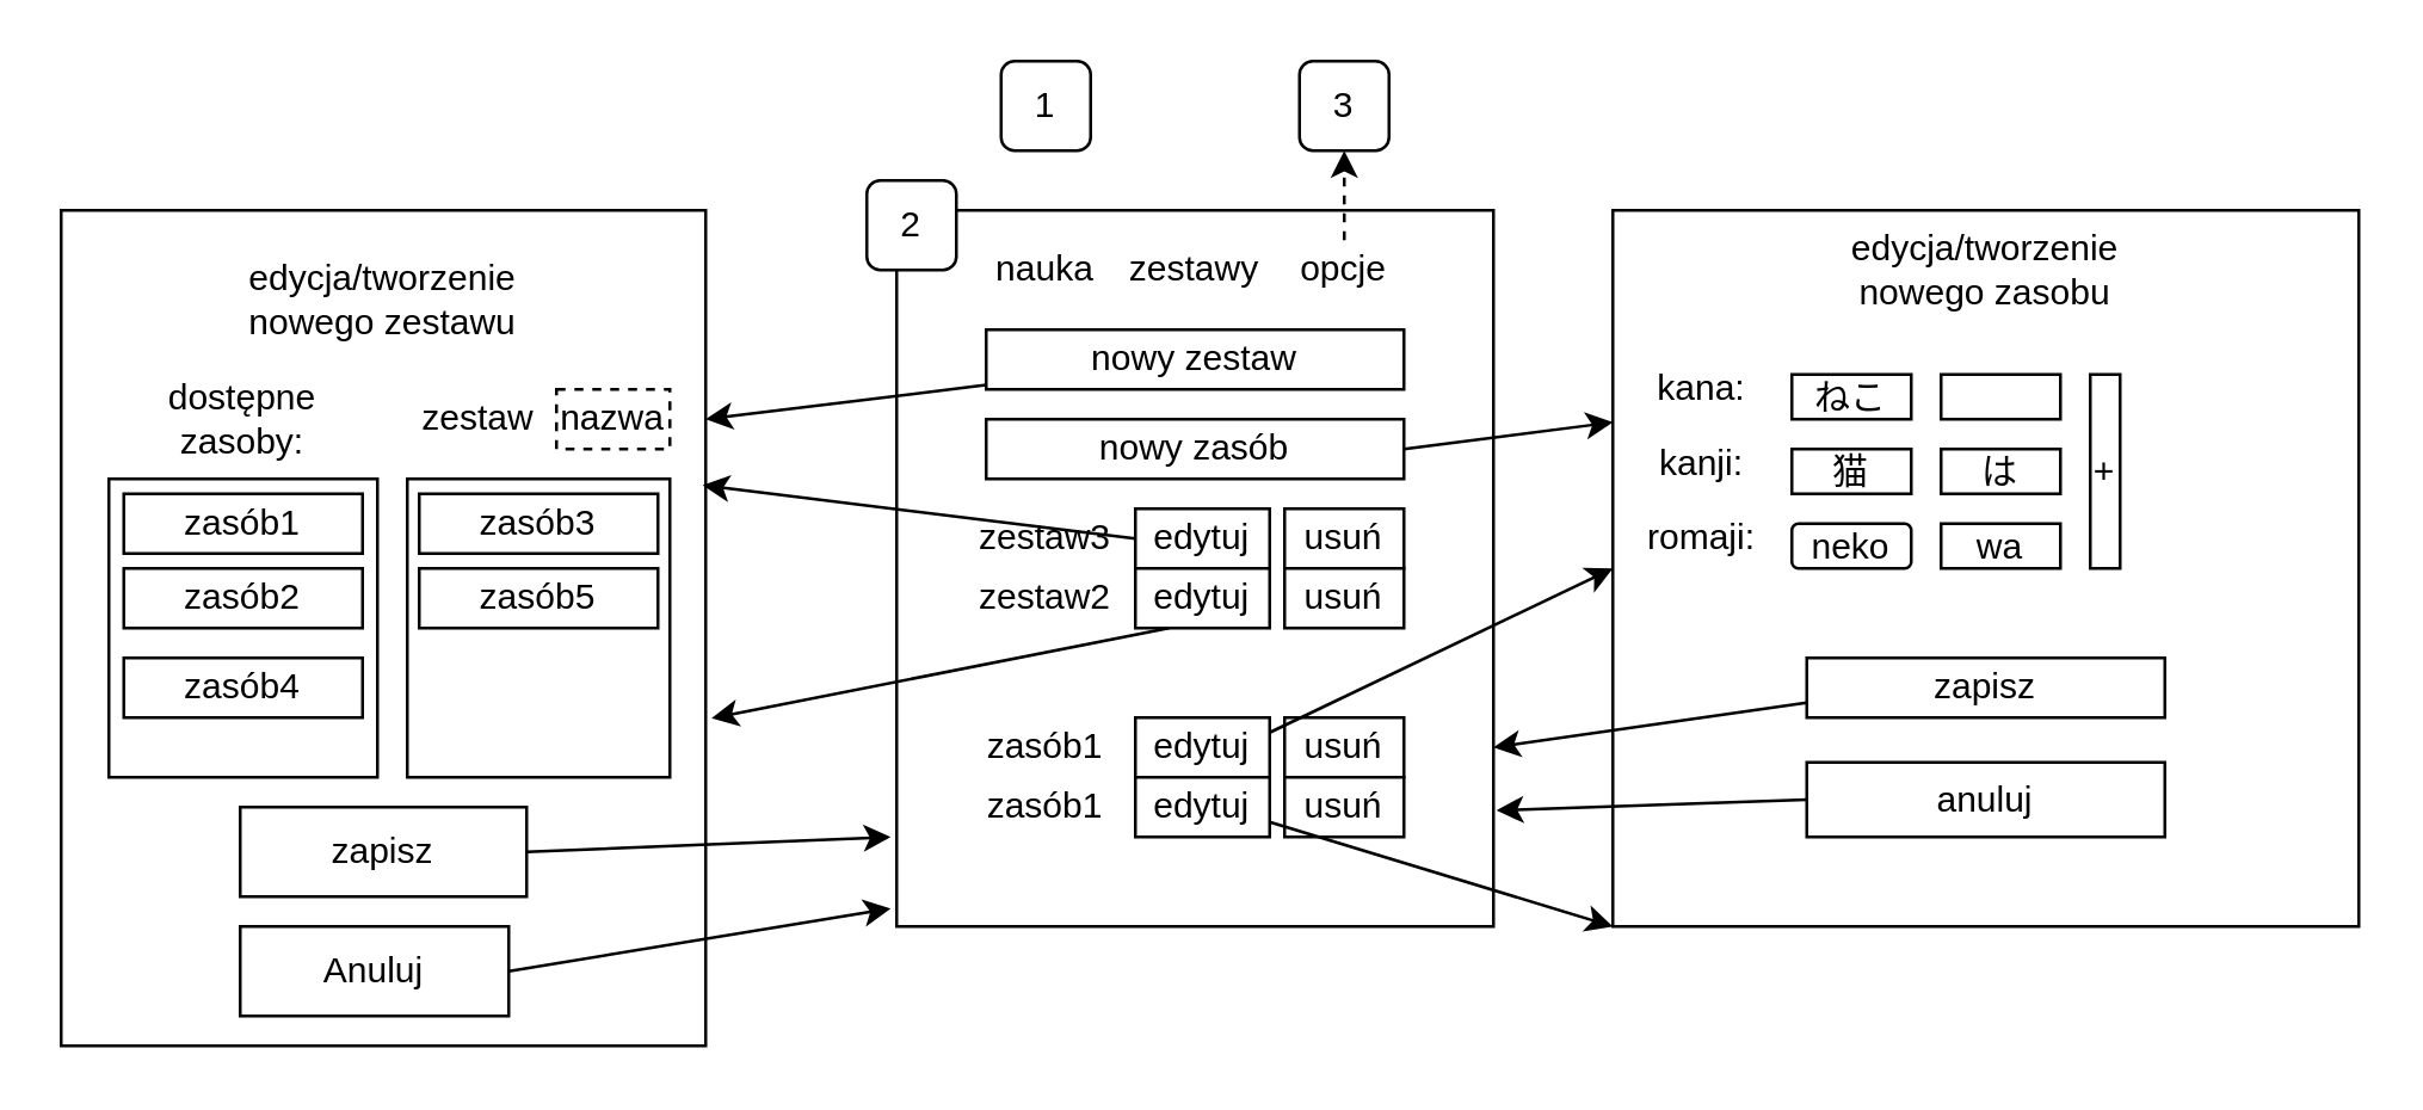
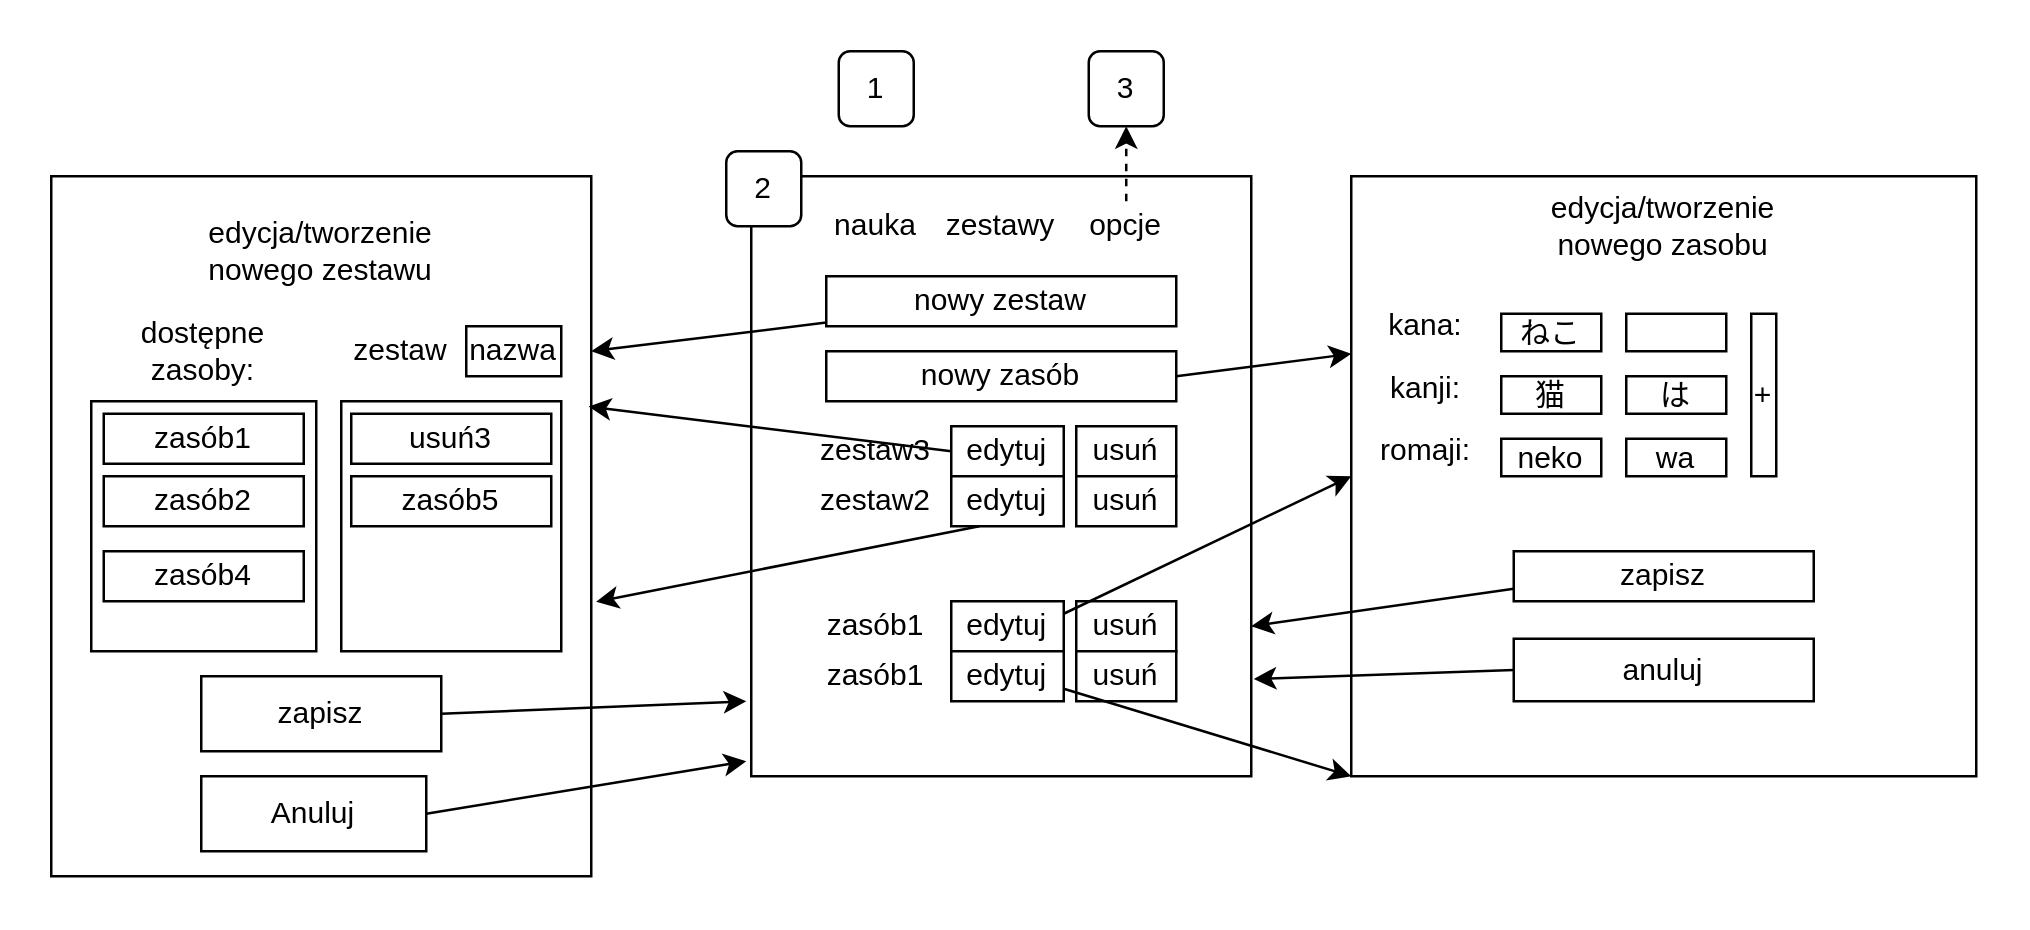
- <mxCell id="30" value="nazwa" style="rounded=0;whiteSpace=wrap;html=1;dashed=1;" vertex="1" parent="1"><mxGeometry x="186" y="130" width="38" height="20" as="geometry" /></mxCell>
+ <mxCell id="30" value="nazwa" style="rounded=0;whiteSpace=wrap;html=1;" vertex="1" parent="1"><mxGeometry x="186" y="130" width="38" height="20" as="geometry" /></mxCell>
- <mxCell id="34" value="zasób3" style="rounded=0;whiteSpace=wrap;html=1;" vertex="1" parent="1"><mxGeometry x="140" y="165" width="80" height="20" as="geometry" /></mxCell>
+ <mxCell id="34" value="usuń3" style="rounded=0;whiteSpace=wrap;html=1;" vertex="1" parent="1"><mxGeometry x="140" y="165" width="80" height="20" as="geometry" /></mxCell>
- <mxCell id="50" value="neko" style="whiteSpace=wrap;html=1;rounded=1;" vertex="1" parent="1"><mxGeometry x="600" y="175" width="40" height="15" as="geometry" /></mxCell>
+ <mxCell id="50" value="neko" style="rounded=0;whiteSpace=wrap;html=1;" vertex="1" parent="1"><mxGeometry x="600" y="175" width="40" height="15" as="geometry" /></mxCell>
